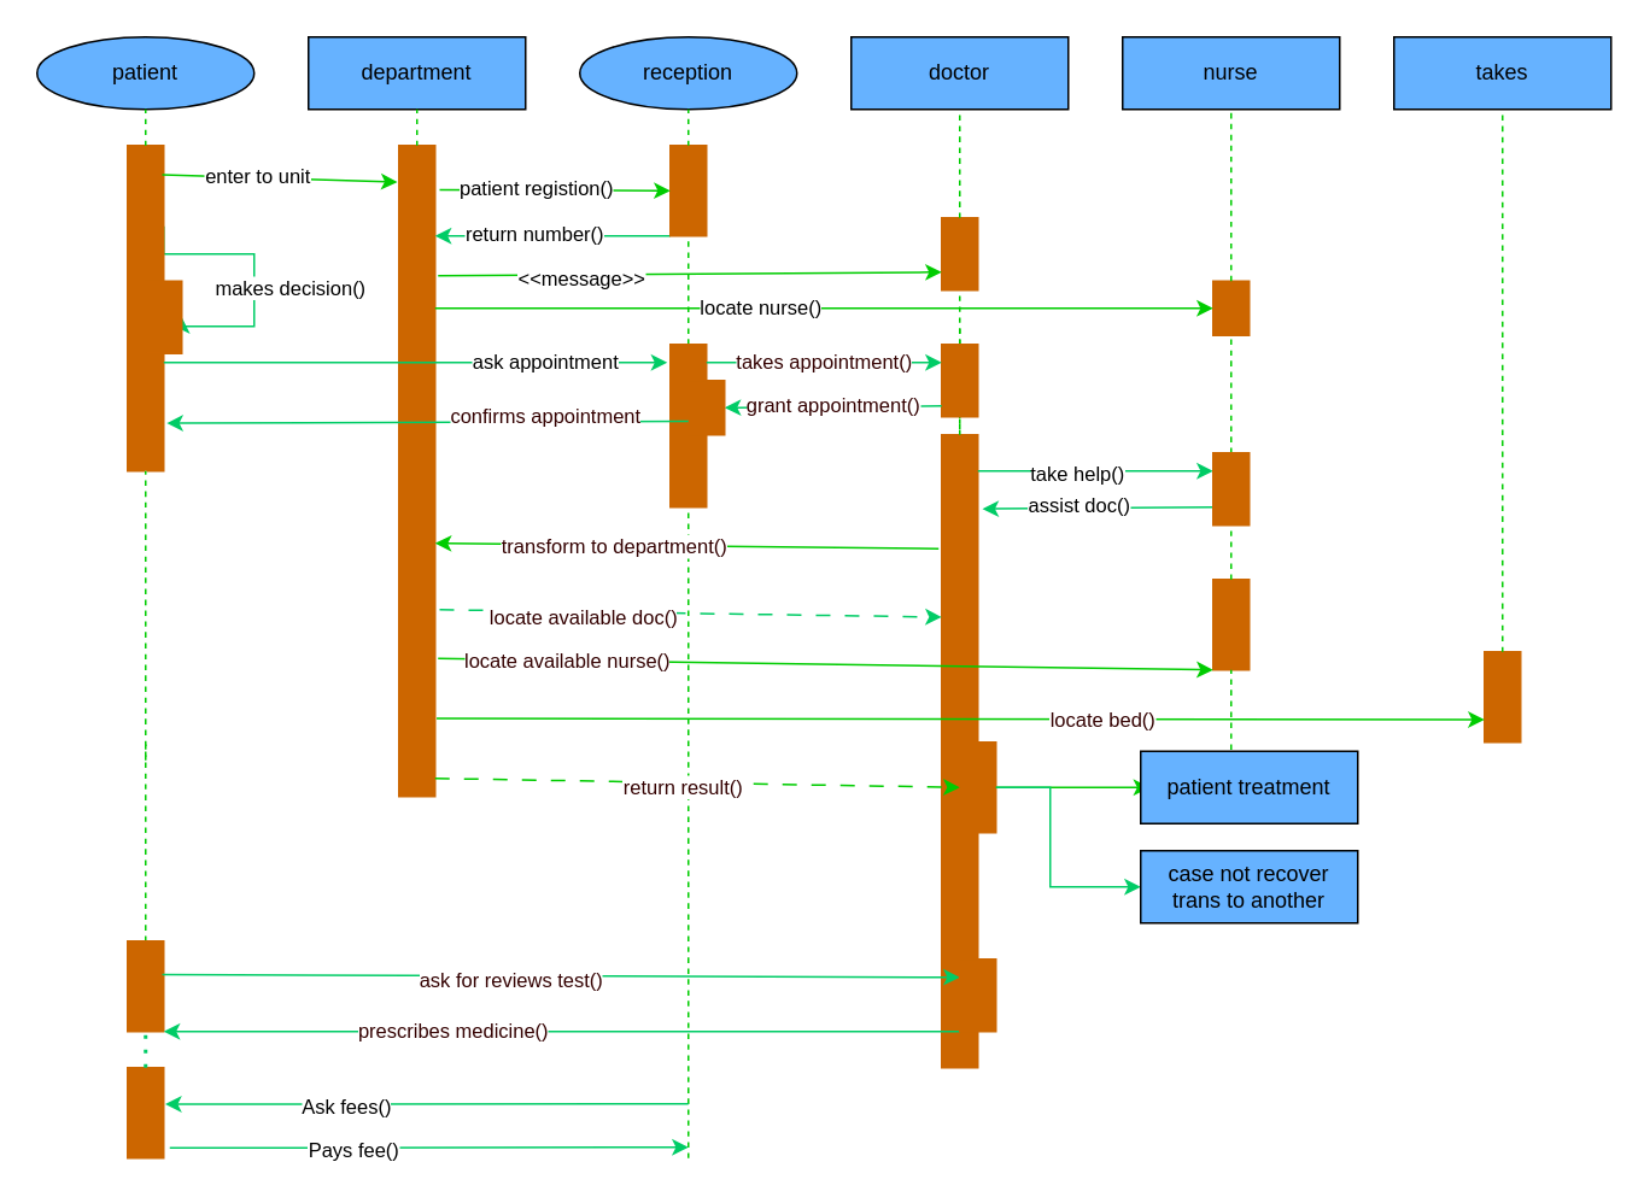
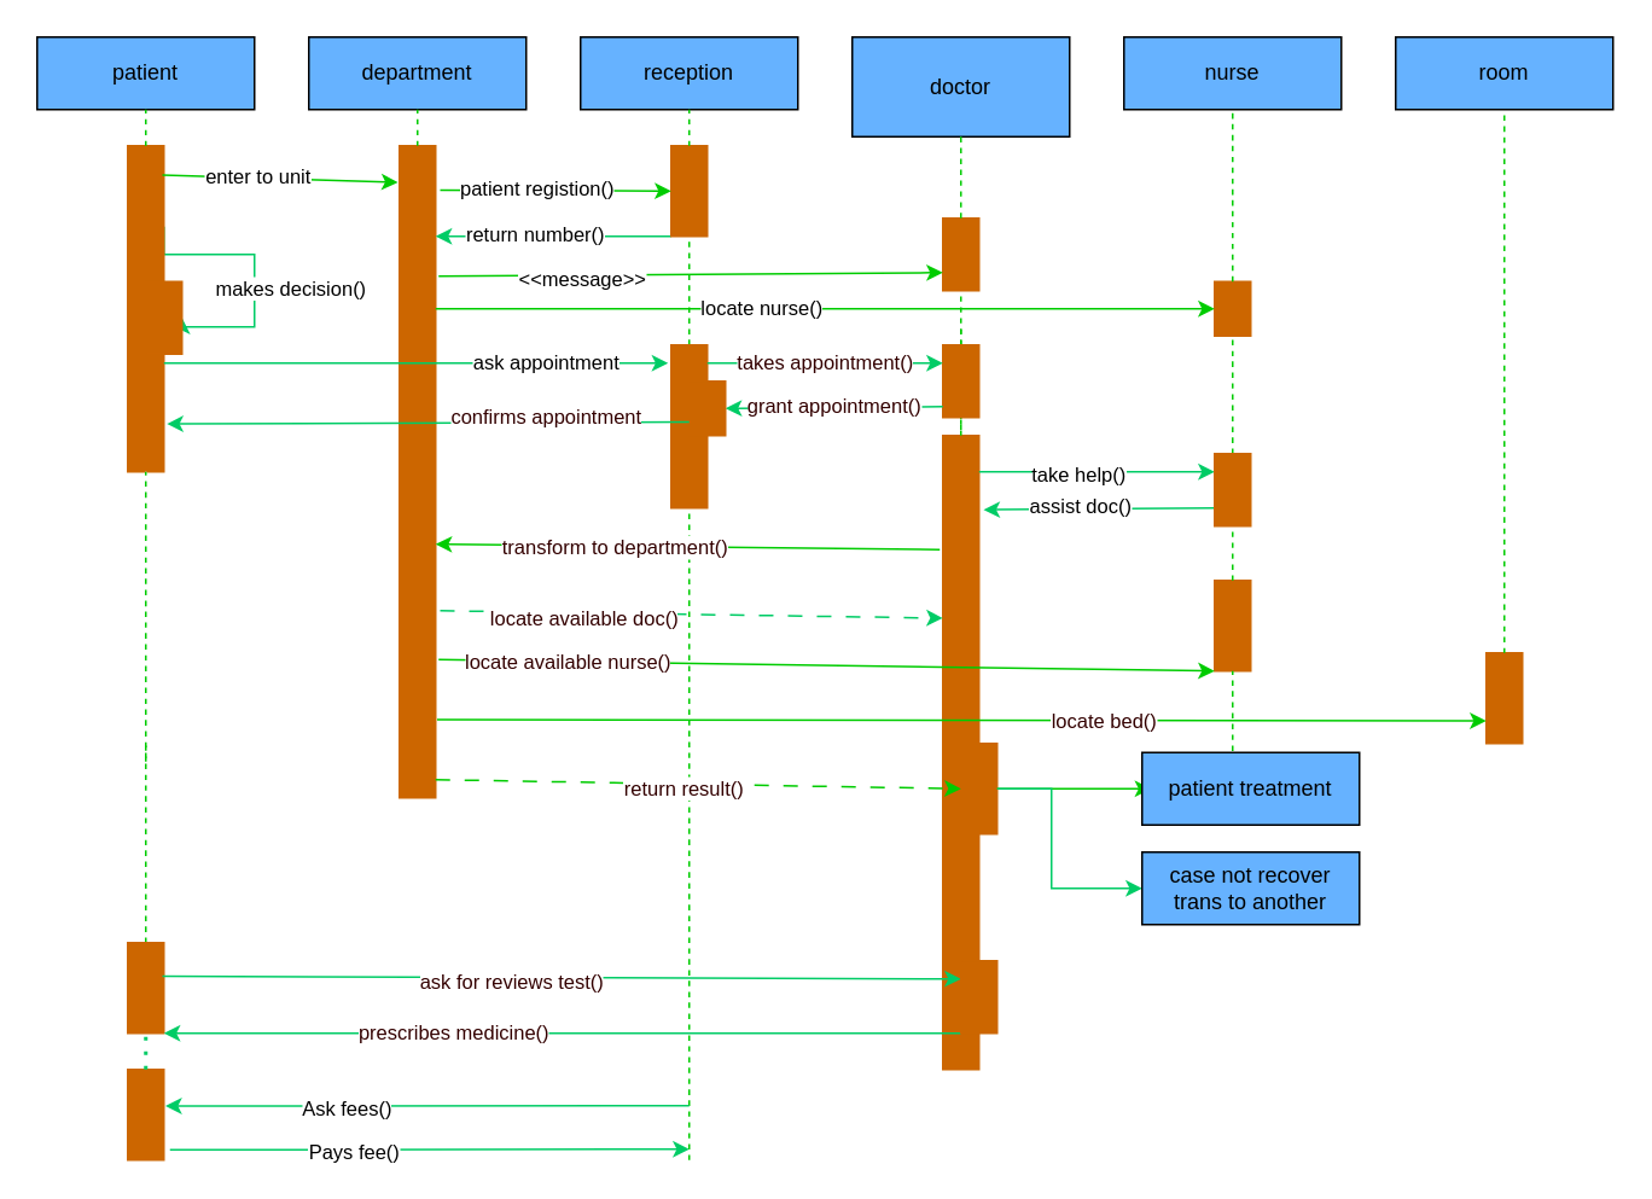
- <mxCell id="2" value="patient" style="ellipse;whiteSpace=wrap;html=1;fillColor=#66B2FF;" parent="1" vertex="1"><mxGeometry x="20" y="20" width="120" height="40" as="geometry" /></mxCell>
+ <mxCell id="2" value="patient" style="rounded=0;whiteSpace=wrap;html=1;fillColor=#66B2FF;" parent="1" vertex="1"><mxGeometry x="20" y="20" width="120" height="40" as="geometry" /></mxCell>
- <mxCell id="4" value="reception" style="ellipse;whiteSpace=wrap;html=1;fillColor=#66B2FF;" parent="1" vertex="1"><mxGeometry x="320" y="20" width="120" height="40" as="geometry" /></mxCell>
+ <mxCell id="4" value="reception" style="rounded=0;whiteSpace=wrap;html=1;fillColor=#66B2FF;" parent="1" vertex="1"><mxGeometry x="320" y="20" width="120" height="40" as="geometry" /></mxCell>
- <mxCell id="5" value="doctor" style="rounded=0;whiteSpace=wrap;html=1;fillColor=#66B2FF;" parent="1" vertex="1"><mxGeometry x="470" y="20" width="120" height="40" as="geometry" /></mxCell>
+ <mxCell id="5" value="doctor" style="rounded=0;whiteSpace=wrap;html=1;fillColor=#66B2FF;" parent="1" vertex="1"><mxGeometry x="470" y="20" width="120" height="55" as="geometry" /></mxCell>
- <mxCell id="7" value="takes" style="rounded=0;whiteSpace=wrap;html=1;fillColor=#66B2FF;" parent="1" vertex="1"><mxGeometry x="770" y="20" width="120" height="40" as="geometry" /></mxCell>
+ <mxCell id="7" value="room" style="rounded=0;whiteSpace=wrap;html=1;fillColor=#66B2FF;" parent="1" vertex="1"><mxGeometry x="770" y="20" width="120" height="40" as="geometry" /></mxCell>
